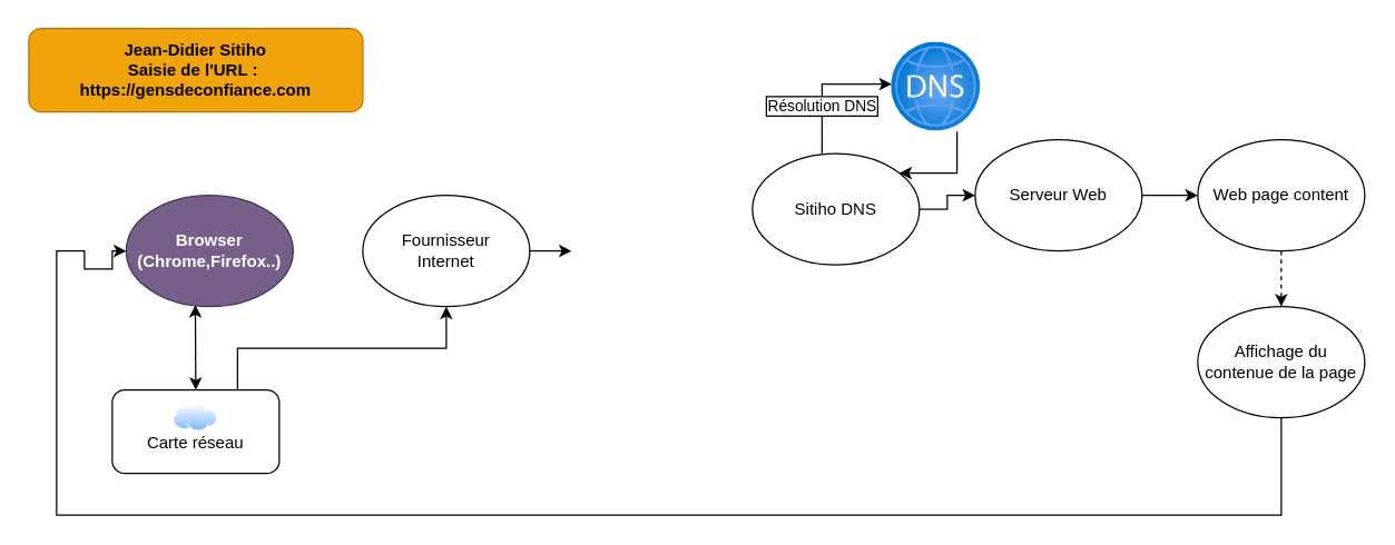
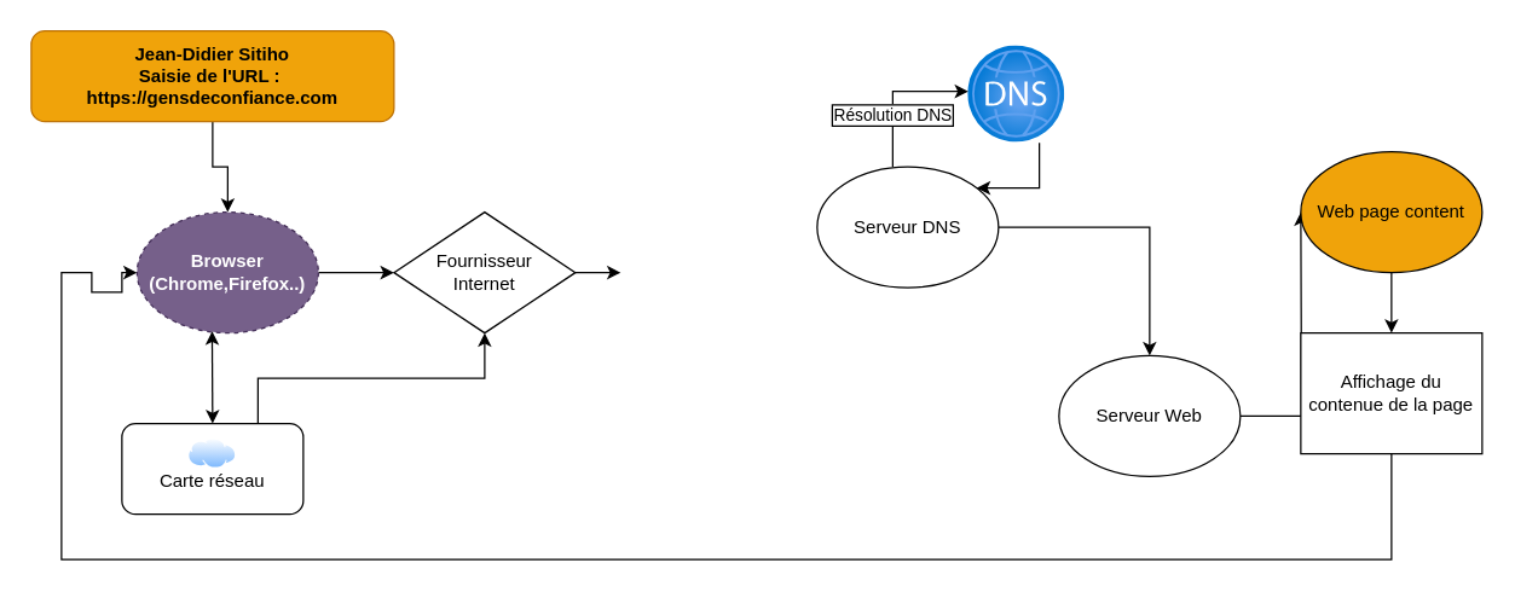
+ <mxCell id="3" style="edgeStyle=orthogonalEdgeStyle;rounded=0;orthogonalLoop=1;jettySize=auto;html=1;exitX=0.5;exitY=1;exitDx=0;exitDy=0;entryX=0.5;entryY=0;entryDx=0;entryDy=0;" edge="1" parent="2" source="4" target="7"><mxGeometry relative="1" as="geometry" /></mxCell>
- <mxCell id="16" value="&lt;div&gt;Serveur Web&lt;/div&gt;" style="ellipse;whiteSpace=wrap;html=1;" vertex="1" parent="2"><mxGeometry x="679.99" y="80" width="120" height="80" as="geometry" /></mxCell>
+ <mxCell id="16" value="&lt;div&gt;Serveur Web&lt;/div&gt;" style="ellipse;whiteSpace=wrap;html=1;" vertex="1" parent="2"><mxGeometry x="679.99" y="215" width="120" height="80" as="geometry" /></mxCell>
- <mxCell id="18" value="Web page content" style="ellipse;whiteSpace=wrap;html=1;" vertex="1" parent="2"><mxGeometry x="839.99" y="80" width="120" height="80" as="geometry" /></mxCell>
+ <mxCell id="18" value="Web page content" style="ellipse;whiteSpace=wrap;html=1;fillColor=#f0a30a;" vertex="1" parent="2"><mxGeometry x="839.99" y="80" width="120" height="80" as="geometry" /></mxCell>
- <mxCell id="14" value="Sitiho DNS" style="ellipse;whiteSpace=wrap;html=1;" vertex="1" parent="2"><mxGeometry x="519.99" y="90" width="120" height="80" as="geometry" /></mxCell>
+ <mxCell id="14" value="Serveur DNS" style="ellipse;whiteSpace=wrap;html=1;" vertex="1" parent="2"><mxGeometry x="519.99" y="90" width="120" height="80" as="geometry" /></mxCell>
- <mxCell id="7" value="&lt;div&gt;&lt;b&gt;Browser&lt;/b&gt;&lt;/div&gt;&lt;div&gt;&lt;b&gt;(Chrome,Firefox..)&lt;br&gt;&lt;/b&gt;&lt;/div&gt;" style="ellipse;whiteSpace=wrap;html=1;fillColor=#76608a;strokeColor=#432D57;fontColor=#ffffff;" vertex="1" parent="2"><mxGeometry x="69.99" y="120" width="120" height="80" as="geometry" /></mxCell>
+ <mxCell id="7" value="&lt;div&gt;&lt;b&gt;Browser&lt;/b&gt;&lt;/div&gt;&lt;div&gt;&lt;b&gt;(Chrome,Firefox..)&lt;br&gt;&lt;/b&gt;&lt;/div&gt;" style="ellipse;whiteSpace=wrap;html=1;fillColor=#76608a;strokeColor=#432D57;fontColor=#ffffff;dashed=1;" vertex="1" parent="2"><mxGeometry x="69.99" y="120" width="120" height="80" as="geometry" /></mxCell>
+ <mxCell id="6" style="edgeStyle=orthogonalEdgeStyle;rounded=0;orthogonalLoop=1;jettySize=auto;html=1;exitX=1;exitY=0.5;exitDx=0;exitDy=0;" edge="1" parent="2" source="7" target="12"><mxGeometry relative="1" as="geometry" /></mxCell>
- <mxCell id="12" value="&lt;div&gt;Fournisseur&lt;/div&gt;&lt;div&gt;Internet&lt;br&gt; &lt;/div&gt;" style="ellipse;whiteSpace=wrap;html=1;" vertex="1" parent="2"><mxGeometry x="240" y="120" width="120" height="80" as="geometry" /></mxCell>
+ <mxCell id="12" value="&lt;div&gt;Fournisseur&lt;/div&gt;&lt;div&gt;Internet&lt;br&gt; &lt;/div&gt;" style="rhombus;whiteSpace=wrap;html=1;" vertex="1" parent="2"><mxGeometry x="240" y="120" width="120" height="80" as="geometry" /></mxCell>
- <mxCell id="17" style="edgeStyle=orthogonalEdgeStyle;rounded=0;orthogonalLoop=1;jettySize=auto;html=1;exitX=0.5;exitY=1;exitDx=0;exitDy=0;entryX=0.5;entryY=0;entryDx=0;entryDy=0;dashed=1;" edge="1" parent="2" source="18" target="21"><mxGeometry relative="1" as="geometry" /></mxCell>
+ <mxCell id="17" style="edgeStyle=orthogonalEdgeStyle;rounded=0;orthogonalLoop=1;jettySize=auto;html=1;exitX=0.5;exitY=1;exitDx=0;exitDy=0;entryX=0.5;entryY=0;entryDx=0;entryDy=0;" edge="1" parent="2" source="18" target="21"><mxGeometry relative="1" as="geometry" /></mxCell>
- <mxCell id="21" value="Affichage du contenue de la page" style="ellipse;whiteSpace=wrap;html=1;" vertex="1" parent="2"><mxGeometry x="839.99" y="200" width="120" height="80" as="geometry" /></mxCell>
+ <mxCell id="21" value="Affichage du contenue de la page" style="whiteSpace=wrap;html=1;rounded=0;" vertex="1" parent="2"><mxGeometry x="839.99" y="200" width="120" height="80" as="geometry" /></mxCell>
